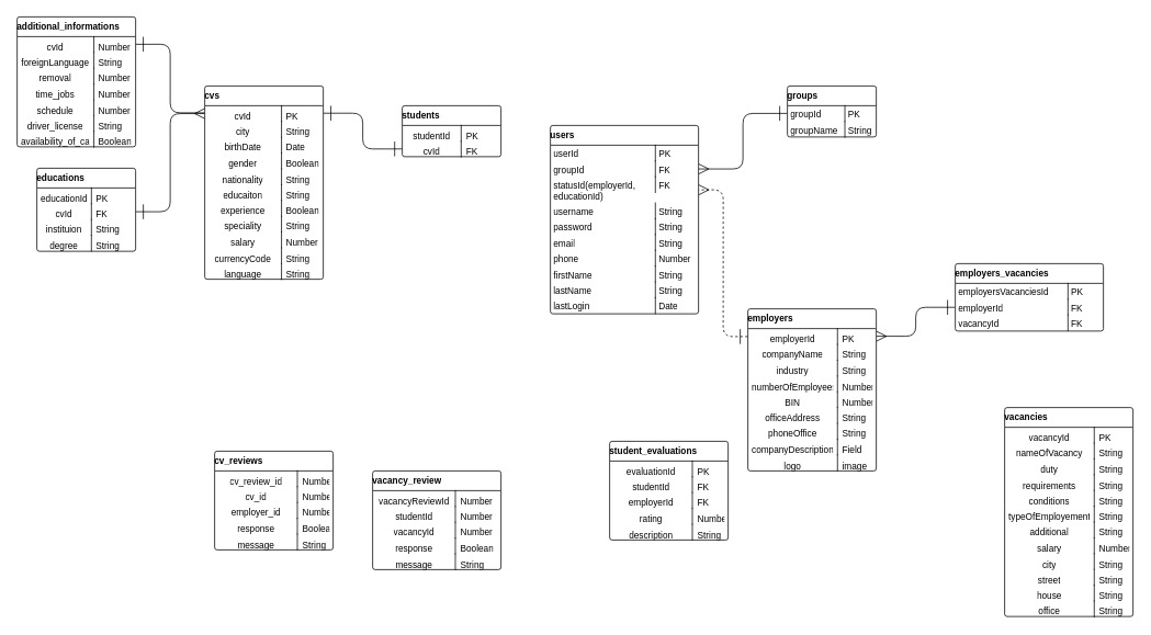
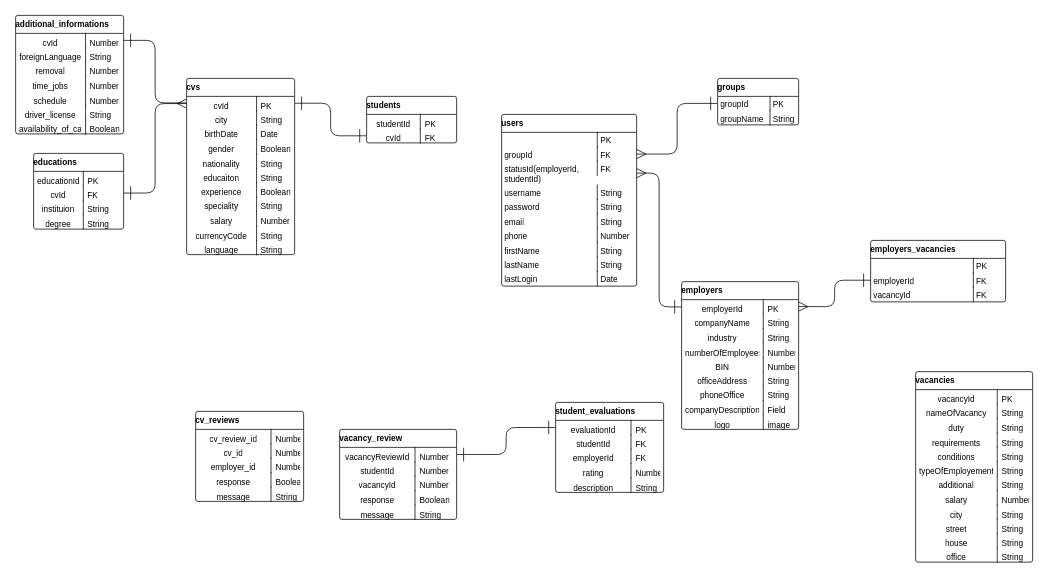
- <mxCell id="8" value="userId" style="strokeColor=none;part=1;resizeHeight=0;align=left;verticalAlign=top;spacingLeft=4;spacingRight=4;overflow=hidden;rotatable=0;points=[[0,0.5],[1,0.5]];portConstraint=eastwest;swimlaneFillColor=#ffffff;fontSize=11;fontColor=#000000;fillColor=none;strokeOpacity=100;fillOpacity=100;whiteSpace=wrap;spacing=0;rounded=1;absoluteArcSize=1;arcSize=6;" vertex="1" parent="7"><mxGeometry y="24" width="127.556" height="19.2" as="geometry" /></mxCell>
- <mxCell id="12" value="statusId(employerId, educationId)" style="strokeColor=none;part=1;resizeHeight=0;align=left;verticalAlign=top;spacingLeft=4;spacingRight=4;overflow=hidden;rotatable=0;points=[[0,0.5],[1,0.5]];portConstraint=eastwest;swimlaneFillColor=#ffffff;fontSize=11;fontColor=#000000;fillColor=none;strokeOpacity=100;fillOpacity=100;whiteSpace=wrap;spacing=0;rounded=1;absoluteArcSize=1;arcSize=6;" vertex="1" parent="7"><mxGeometry y="62.4" width="127.556" height="31.8" as="geometry" /></mxCell>
+ <mxCell id="12" value="statusId(employerId, studentId)" style="strokeColor=none;part=1;resizeHeight=0;align=left;verticalAlign=top;spacingLeft=4;spacingRight=4;overflow=hidden;rotatable=0;points=[[0,0.5],[1,0.5]];portConstraint=eastwest;swimlaneFillColor=#ffffff;fontSize=11;fontColor=#000000;fillColor=none;strokeOpacity=100;fillOpacity=100;whiteSpace=wrap;spacing=0;rounded=1;absoluteArcSize=1;arcSize=6;" vertex="1" parent="7"><mxGeometry y="62.4" width="127.556" height="31.8" as="geometry" /></mxCell>
- <mxCell id="159" value="" style="html=1;jettySize=18;whiteSpace=wrap;fontSize=11;strokeOpacity=100;rounded=1;arcSize=24;edgeStyle=orthogonalEdgeStyle;startArrow=ERone;startSize=16;endArrow=ERmany;endSize=10;exitX=-0.002;exitY=0.171;exitPerimeter=0;entryX=1.002;entryY=0.342;entryPerimeter=0;dashed=1;" edge="1" parent="1" source="104" target="7"><mxGeometry width="100" height="100" relative="1" as="geometry"><Array as="points" /></mxGeometry></mxCell>
+ <mxCell id="159" value="" style="html=1;jettySize=18;whiteSpace=wrap;fontSize=11;strokeOpacity=100;rounded=1;arcSize=24;edgeStyle=orthogonalEdgeStyle;startArrow=ERone;startSize=16;;endArrow=ERmany;endSize=10;;exitX=-0.002;exitY=0.171;exitPerimeter=0;entryX=1.002;entryY=0.342;entryPerimeter=0;" edge="1" parent="1" source="104" target="7"><mxGeometry width="100" height="100" relative="1" as="geometry"><Array as="points" /></mxGeometry></mxCell>
- <mxCell id="161" value="employersVacanciesId" style="strokeColor=none;part=1;resizeHeight=0;align=left;verticalAlign=top;spacingLeft=4;spacingRight=4;overflow=hidden;rotatable=0;points=[[0,0.5],[1,0.5]];portConstraint=eastwest;swimlaneFillColor=#ffffff;fontSize=11;fontColor=#000000;fillColor=none;strokeOpacity=100;fillOpacity=100;whiteSpace=wrap;spacing=0;rounded=1;absoluteArcSize=1;arcSize=6;" vertex="1" parent="160"><mxGeometry y="24" width="136.949" height="19.2" as="geometry" /></mxCell>
+ <mxCell id="168" value="" style="html=1;jettySize=18;whiteSpace=wrap;fontSize=11;strokeOpacity=100;rounded=1;arcSize=24;edgeStyle=orthogonalEdgeStyle;startArrow=ERone;startSize=16;;endArrow=ERone;endSize=16;;exitX=1.002;exitY=0.279;exitPerimeter=0;entryX=-0.002;entryY=0.279;entryPerimeter=0;" edge="1" parent="1" source="71" target="93"><mxGeometry width="100" height="100" relative="1" as="geometry"><Array as="points" /></mxGeometry></mxCell>
